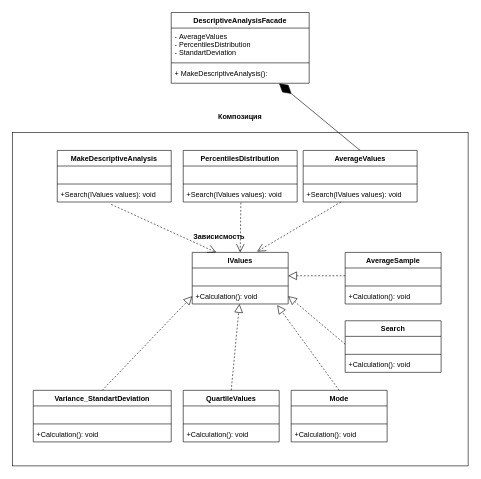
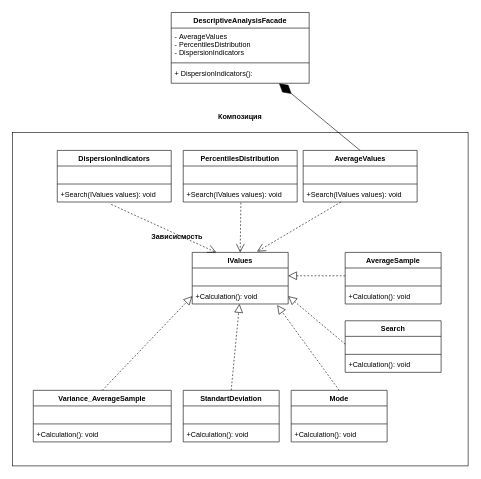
- <mxCell id="4" value="- AverageValues&#10;- PercentilesDistribution&#10;- StandartDeviation" style="text;strokeColor=none;fillColor=none;align=left;verticalAlign=top;spacingLeft=4;spacingRight=4;overflow=hidden;rotatable=0;points=[[0,0.5],[1,0.5]];portConstraint=eastwest;" parent="3" vertex="1"><mxGeometry y="26" width="230" height="54" as="geometry" /></mxCell>
+ <mxCell id="4" value="- AverageValues&#10;- PercentilesDistribution&#10;- DispersionIndicators" style="text;strokeColor=none;fillColor=none;align=left;verticalAlign=top;spacingLeft=4;spacingRight=4;overflow=hidden;rotatable=0;points=[[0,0.5],[1,0.5]];portConstraint=eastwest;" parent="3" vertex="1"><mxGeometry y="26" width="230" height="54" as="geometry" /></mxCell>
- <mxCell id="6" value="+ MakeDescriptiveAnalysis(): " style="text;strokeColor=none;fillColor=none;align=left;verticalAlign=top;spacingLeft=4;spacingRight=4;overflow=hidden;rotatable=0;points=[[0,0.5],[1,0.5]];portConstraint=eastwest;" parent="3" vertex="1"><mxGeometry y="88" width="230" height="30" as="geometry" /></mxCell>
+ <mxCell id="6" value="+ DispersionIndicators(): " style="text;strokeColor=none;fillColor=none;align=left;verticalAlign=top;spacingLeft=4;spacingRight=4;overflow=hidden;rotatable=0;points=[[0,0.5],[1,0.5]];portConstraint=eastwest;" parent="3" vertex="1"><mxGeometry y="88" width="230" height="30" as="geometry" /></mxCell>
- <mxCell id="35" value="MakeDescriptiveAnalysis" style="swimlane;fontStyle=1;align=center;verticalAlign=top;childLayout=stackLayout;horizontal=1;startSize=26;horizontalStack=0;resizeParent=1;resizeParentMax=0;resizeLast=0;collapsible=1;marginBottom=0;" parent="1" vertex="1"><mxGeometry x="95" y="250" width="190" height="86" as="geometry" /></mxCell>
+ <mxCell id="35" value="DispersionIndicators" style="swimlane;fontStyle=1;align=center;verticalAlign=top;childLayout=stackLayout;horizontal=1;startSize=26;horizontalStack=0;resizeParent=1;resizeParentMax=0;resizeLast=0;collapsible=1;marginBottom=0;" parent="1" vertex="1"><mxGeometry x="95" y="250" width="190" height="86" as="geometry" /></mxCell>
- <mxCell id="51" value="Зависисмость" style="text;align=center;fontStyle=1;verticalAlign=middle;spacingLeft=3;spacingRight=3;strokeColor=none;rotatable=0;points=[[0,0.5],[1,0.5]];portConstraint=eastwest;" parent="1" vertex="1"><mxGeometry x="325" y="380" width="80" height="26" as="geometry" /></mxCell>
+ <mxCell id="51" value="Зависисмость" style="text;align=center;fontStyle=1;verticalAlign=middle;spacingLeft=3;spacingRight=3;strokeColor=none;rotatable=0;points=[[0,0.5],[1,0.5]];portConstraint=eastwest;" parent="1" vertex="1"><mxGeometry x="255" y="380" width="80" height="26" as="geometry" /></mxCell>
- <mxCell id="39" value="Variance_StandartDeviation" style="swimlane;fontStyle=1;align=center;verticalAlign=top;childLayout=stackLayout;horizontal=1;startSize=26;horizontalStack=0;resizeParent=1;resizeParentMax=0;resizeLast=0;collapsible=1;marginBottom=0;" parent="1" vertex="1"><mxGeometry x="55" y="650" width="230" height="86" as="geometry" /></mxCell>
+ <mxCell id="39" value="Variance_AverageSample" style="swimlane;fontStyle=1;align=center;verticalAlign=top;childLayout=stackLayout;horizontal=1;startSize=26;horizontalStack=0;resizeParent=1;resizeParentMax=0;resizeLast=0;collapsible=1;marginBottom=0;" parent="1" vertex="1"><mxGeometry x="55" y="650" width="230" height="86" as="geometry" /></mxCell>
- <mxCell id="27" value="QuartileValues" style="swimlane;fontStyle=1;align=center;verticalAlign=top;childLayout=stackLayout;horizontal=1;startSize=26;horizontalStack=0;resizeParent=1;resizeParentMax=0;resizeLast=0;collapsible=1;marginBottom=0;" parent="1" vertex="1"><mxGeometry x="305" y="650" width="160" height="86" as="geometry" /></mxCell>
+ <mxCell id="27" value="StandartDeviation" style="swimlane;fontStyle=1;align=center;verticalAlign=top;childLayout=stackLayout;horizontal=1;startSize=26;horizontalStack=0;resizeParent=1;resizeParentMax=0;resizeLast=0;collapsible=1;marginBottom=0;" parent="1" vertex="1"><mxGeometry x="305" y="650" width="160" height="86" as="geometry" /></mxCell>
